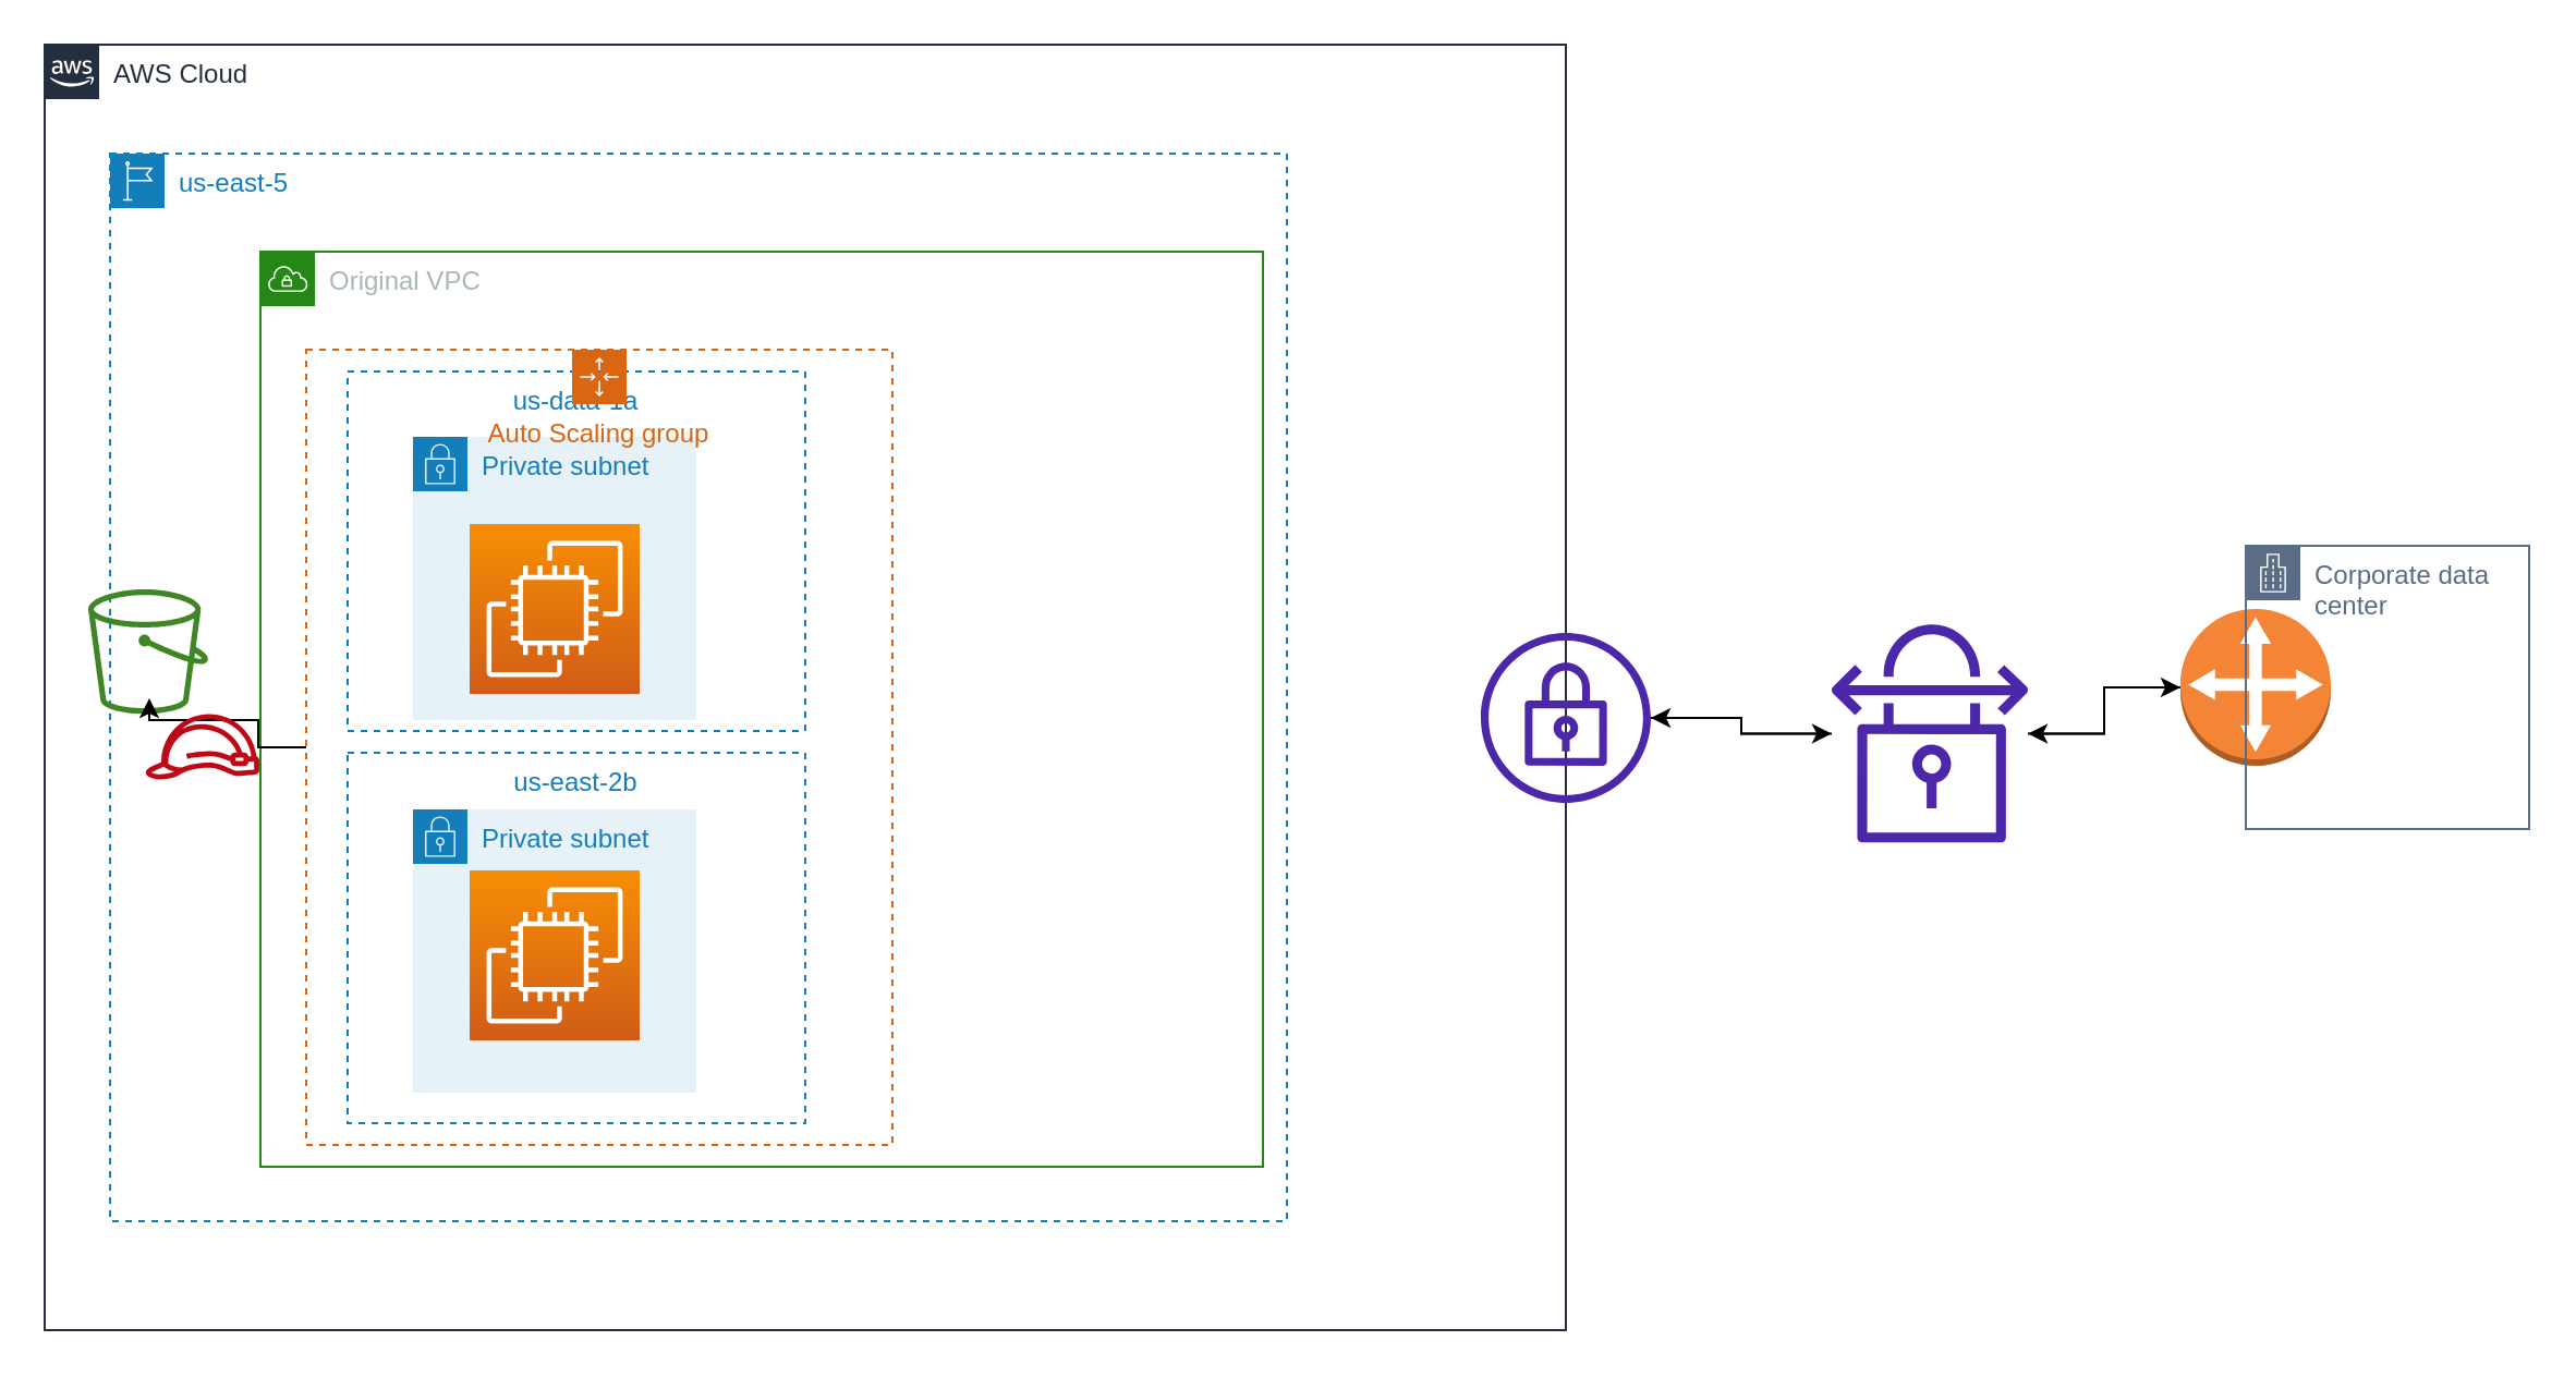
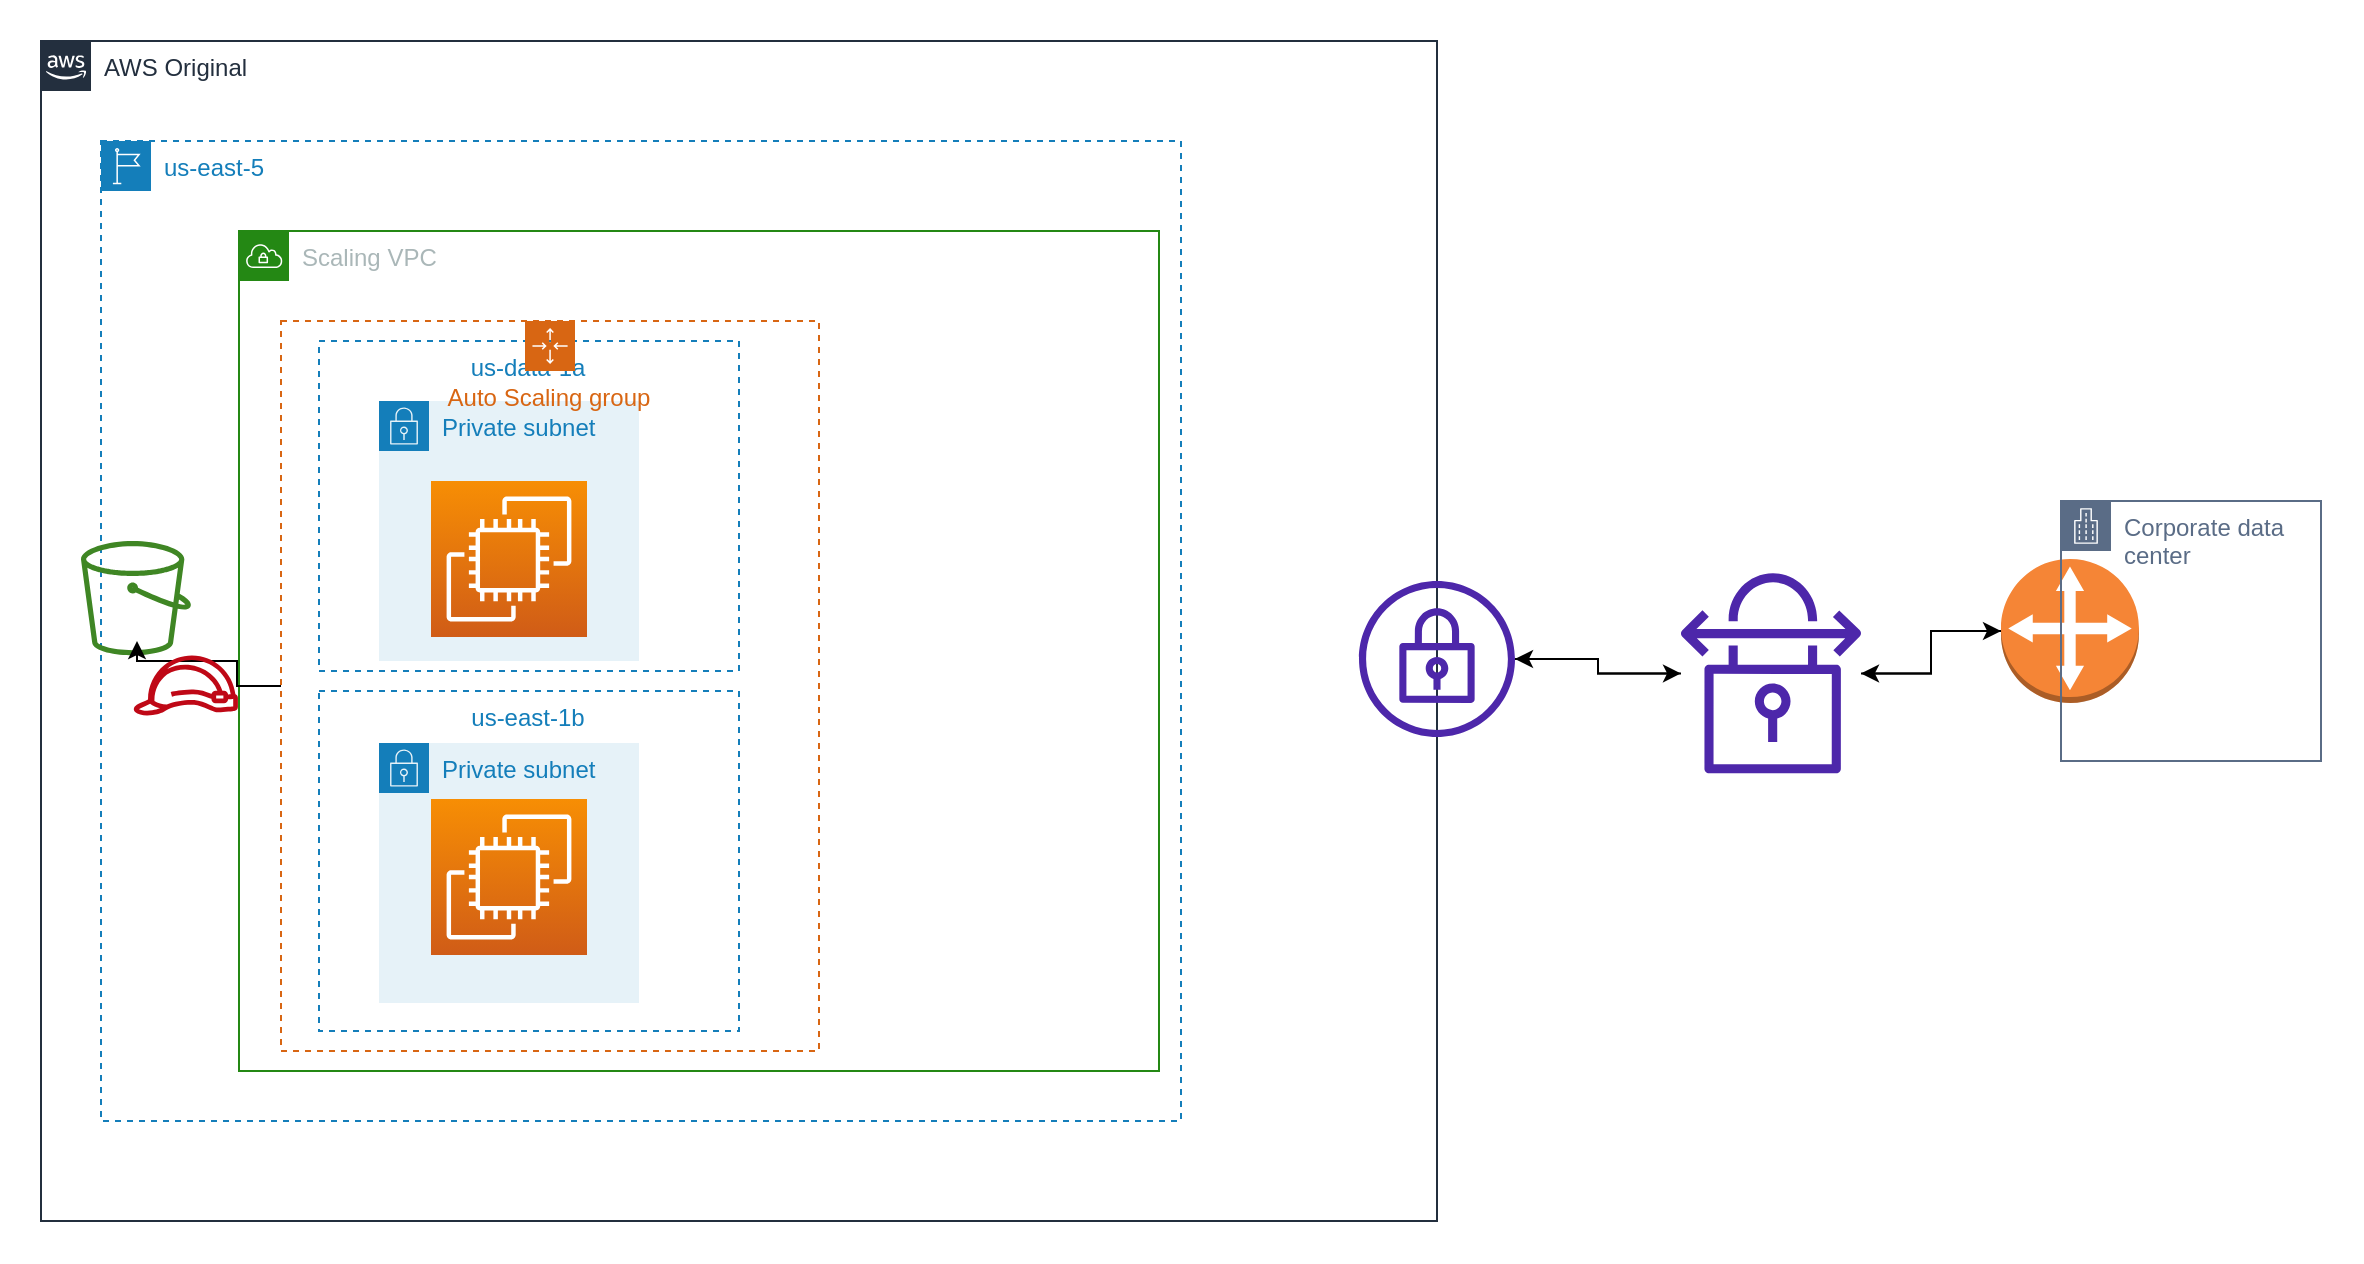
- <mxCell id="2" value="AWS Cloud" style="points=[[0,0],[0.25,0],[0.5,0],[0.75,0],[1,0],[1,0.25],[1,0.5],[1,0.75],[1,1],[0.75,1],[0.5,1],[0.25,1],[0,1],[0,0.75],[0,0.5],[0,0.25]];outlineConnect=0;gradientColor=none;html=1;whiteSpace=wrap;fontSize=12;fontStyle=0;container=1;pointerEvents=0;collapsible=0;recursiveResize=0;shape=mxgraph.aws4.group;grIcon=mxgraph.aws4.group_aws_cloud_alt;strokeColor=#232F3E;fillColor=none;verticalAlign=top;align=left;spacingLeft=30;fontColor=#232F3E;dashed=0;" parent="1" vertex="1"><mxGeometry x="20" y="20" width="698" height="590" as="geometry" /></mxCell>
+ <mxCell id="2" value="AWS Original" style="points=[[0,0],[0.25,0],[0.5,0],[0.75,0],[1,0],[1,0.25],[1,0.5],[1,0.75],[1,1],[0.75,1],[0.5,1],[0.25,1],[0,1],[0,0.75],[0,0.5],[0,0.25]];outlineConnect=0;gradientColor=none;html=1;whiteSpace=wrap;fontSize=12;fontStyle=0;container=1;pointerEvents=0;collapsible=0;recursiveResize=0;shape=mxgraph.aws4.group;grIcon=mxgraph.aws4.group_aws_cloud_alt;strokeColor=#232F3E;fillColor=none;verticalAlign=top;align=left;spacingLeft=30;fontColor=#232F3E;dashed=0;" parent="1" vertex="1"><mxGeometry x="20" y="20" width="698" height="590" as="geometry" /></mxCell>
- <mxCell id="4" value="Original VPC" style="points=[[0,0],[0.25,0],[0.5,0],[0.75,0],[1,0],[1,0.25],[1,0.5],[1,0.75],[1,1],[0.75,1],[0.5,1],[0.25,1],[0,1],[0,0.75],[0,0.5],[0,0.25]];outlineConnect=0;gradientColor=none;html=1;whiteSpace=wrap;fontSize=12;fontStyle=0;container=1;pointerEvents=0;collapsible=0;recursiveResize=0;shape=mxgraph.aws4.group;grIcon=mxgraph.aws4.group_vpc;strokeColor=#248814;fillColor=none;verticalAlign=top;align=left;spacingLeft=30;fontColor=#AAB7B8;dashed=0;" parent="3" vertex="1"><mxGeometry x="69" y="45" width="460" height="420" as="geometry" /></mxCell>
+ <mxCell id="4" value="Scaling VPC" style="points=[[0,0],[0.25,0],[0.5,0],[0.75,0],[1,0],[1,0.25],[1,0.5],[1,0.75],[1,1],[0.75,1],[0.5,1],[0.25,1],[0,1],[0,0.75],[0,0.5],[0,0.25]];outlineConnect=0;gradientColor=none;html=1;whiteSpace=wrap;fontSize=12;fontStyle=0;container=1;pointerEvents=0;collapsible=0;recursiveResize=0;shape=mxgraph.aws4.group;grIcon=mxgraph.aws4.group_vpc;strokeColor=#248814;fillColor=none;verticalAlign=top;align=left;spacingLeft=30;fontColor=#AAB7B8;dashed=0;" parent="3" vertex="1"><mxGeometry x="69" y="45" width="460" height="420" as="geometry" /></mxCell>
- <mxCell id="8" value="us-east-2b" style="fillColor=none;strokeColor=#147EBA;dashed=1;verticalAlign=top;fontStyle=0;fontColor=#147EBA;whiteSpace=wrap;html=1;" vertex="1" parent="4"><mxGeometry x="40" y="230" width="210" height="170" as="geometry" /></mxCell>
+ <mxCell id="8" value="us-east-1b" style="fillColor=none;strokeColor=#147EBA;dashed=1;verticalAlign=top;fontStyle=0;fontColor=#147EBA;whiteSpace=wrap;html=1;" vertex="1" parent="4"><mxGeometry x="40" y="230" width="210" height="170" as="geometry" /></mxCell>
